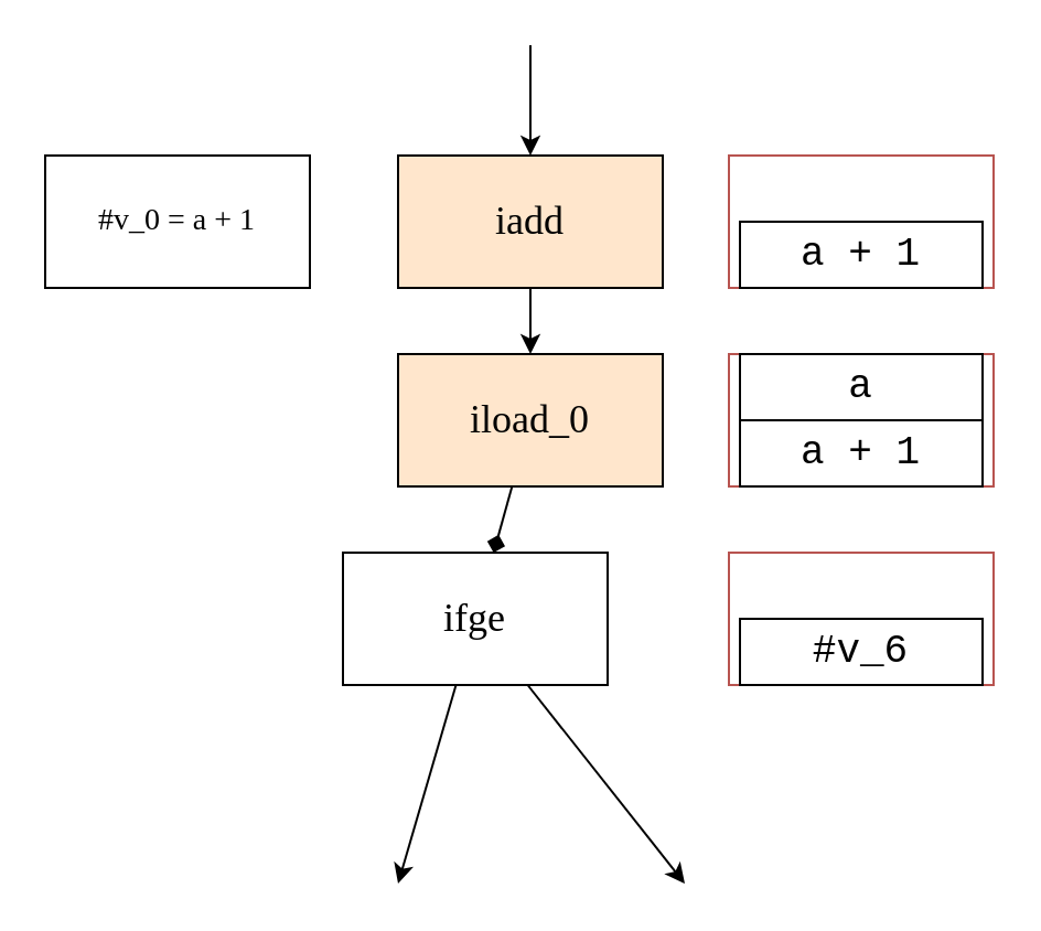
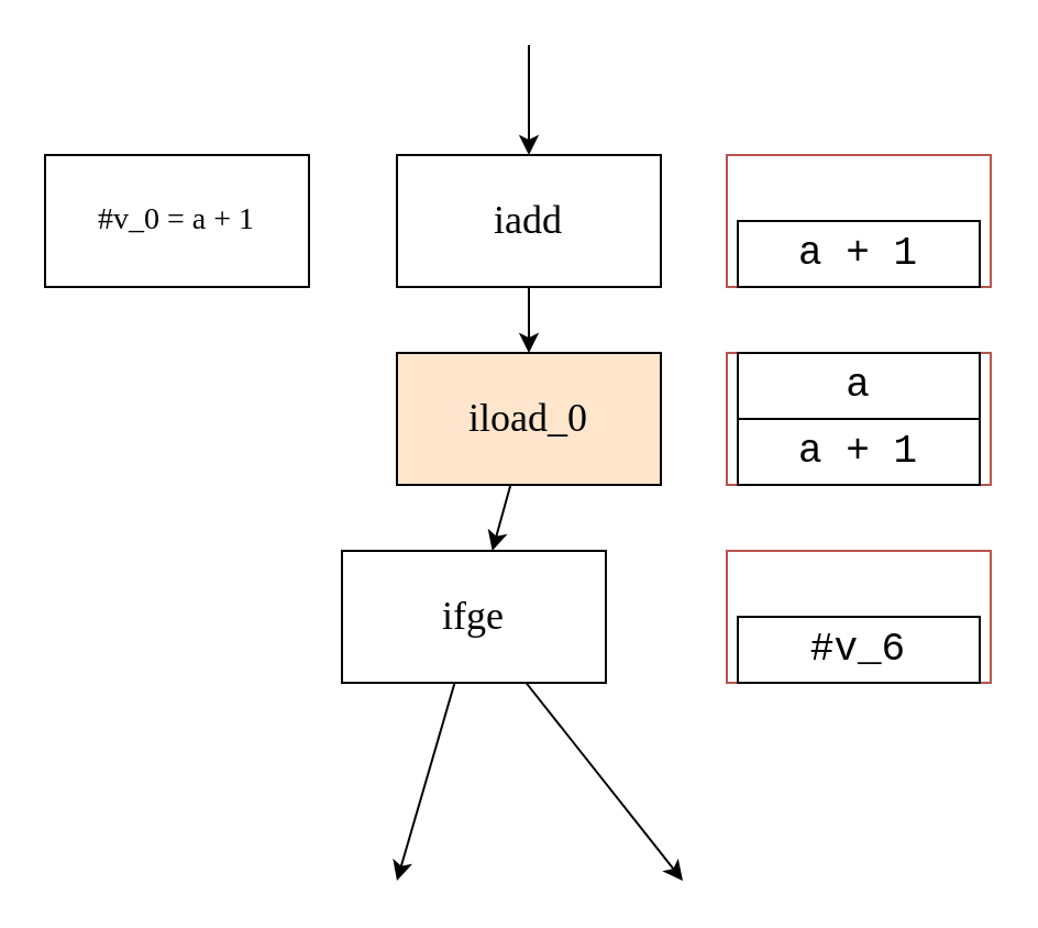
- <mxCell id="10" value="&lt;font style=&quot;font-size: 18px&quot; face=&quot;Lucida Console&quot;&gt;iadd&lt;/font&gt;" style="rounded=0;whiteSpace=wrap;html=1;fillColor=#ffe6cc;" vertex="1" parent="1"><mxGeometry x="180" y="70" width="120" height="60" as="geometry" /></mxCell>
+ <mxCell id="10" value="&lt;font style=&quot;font-size: 18px&quot; face=&quot;Lucida Console&quot;&gt;iadd&lt;/font&gt;" style="rounded=0;whiteSpace=wrap;html=1;" vertex="1" parent="1"><mxGeometry x="180" y="70" width="120" height="60" as="geometry" /></mxCell>
- <mxCell id="2" style="edgeStyle=none;html=1;endArrow=diamond;endFill=1;" edge="1" parent="1" source="3" target="6"><mxGeometry relative="1" as="geometry" /></mxCell>
+ <mxCell id="2" style="edgeStyle=none;html=1;endArrow=classic;endFill=1;" edge="1" parent="1" source="3" target="6"><mxGeometry relative="1" as="geometry" /></mxCell>
